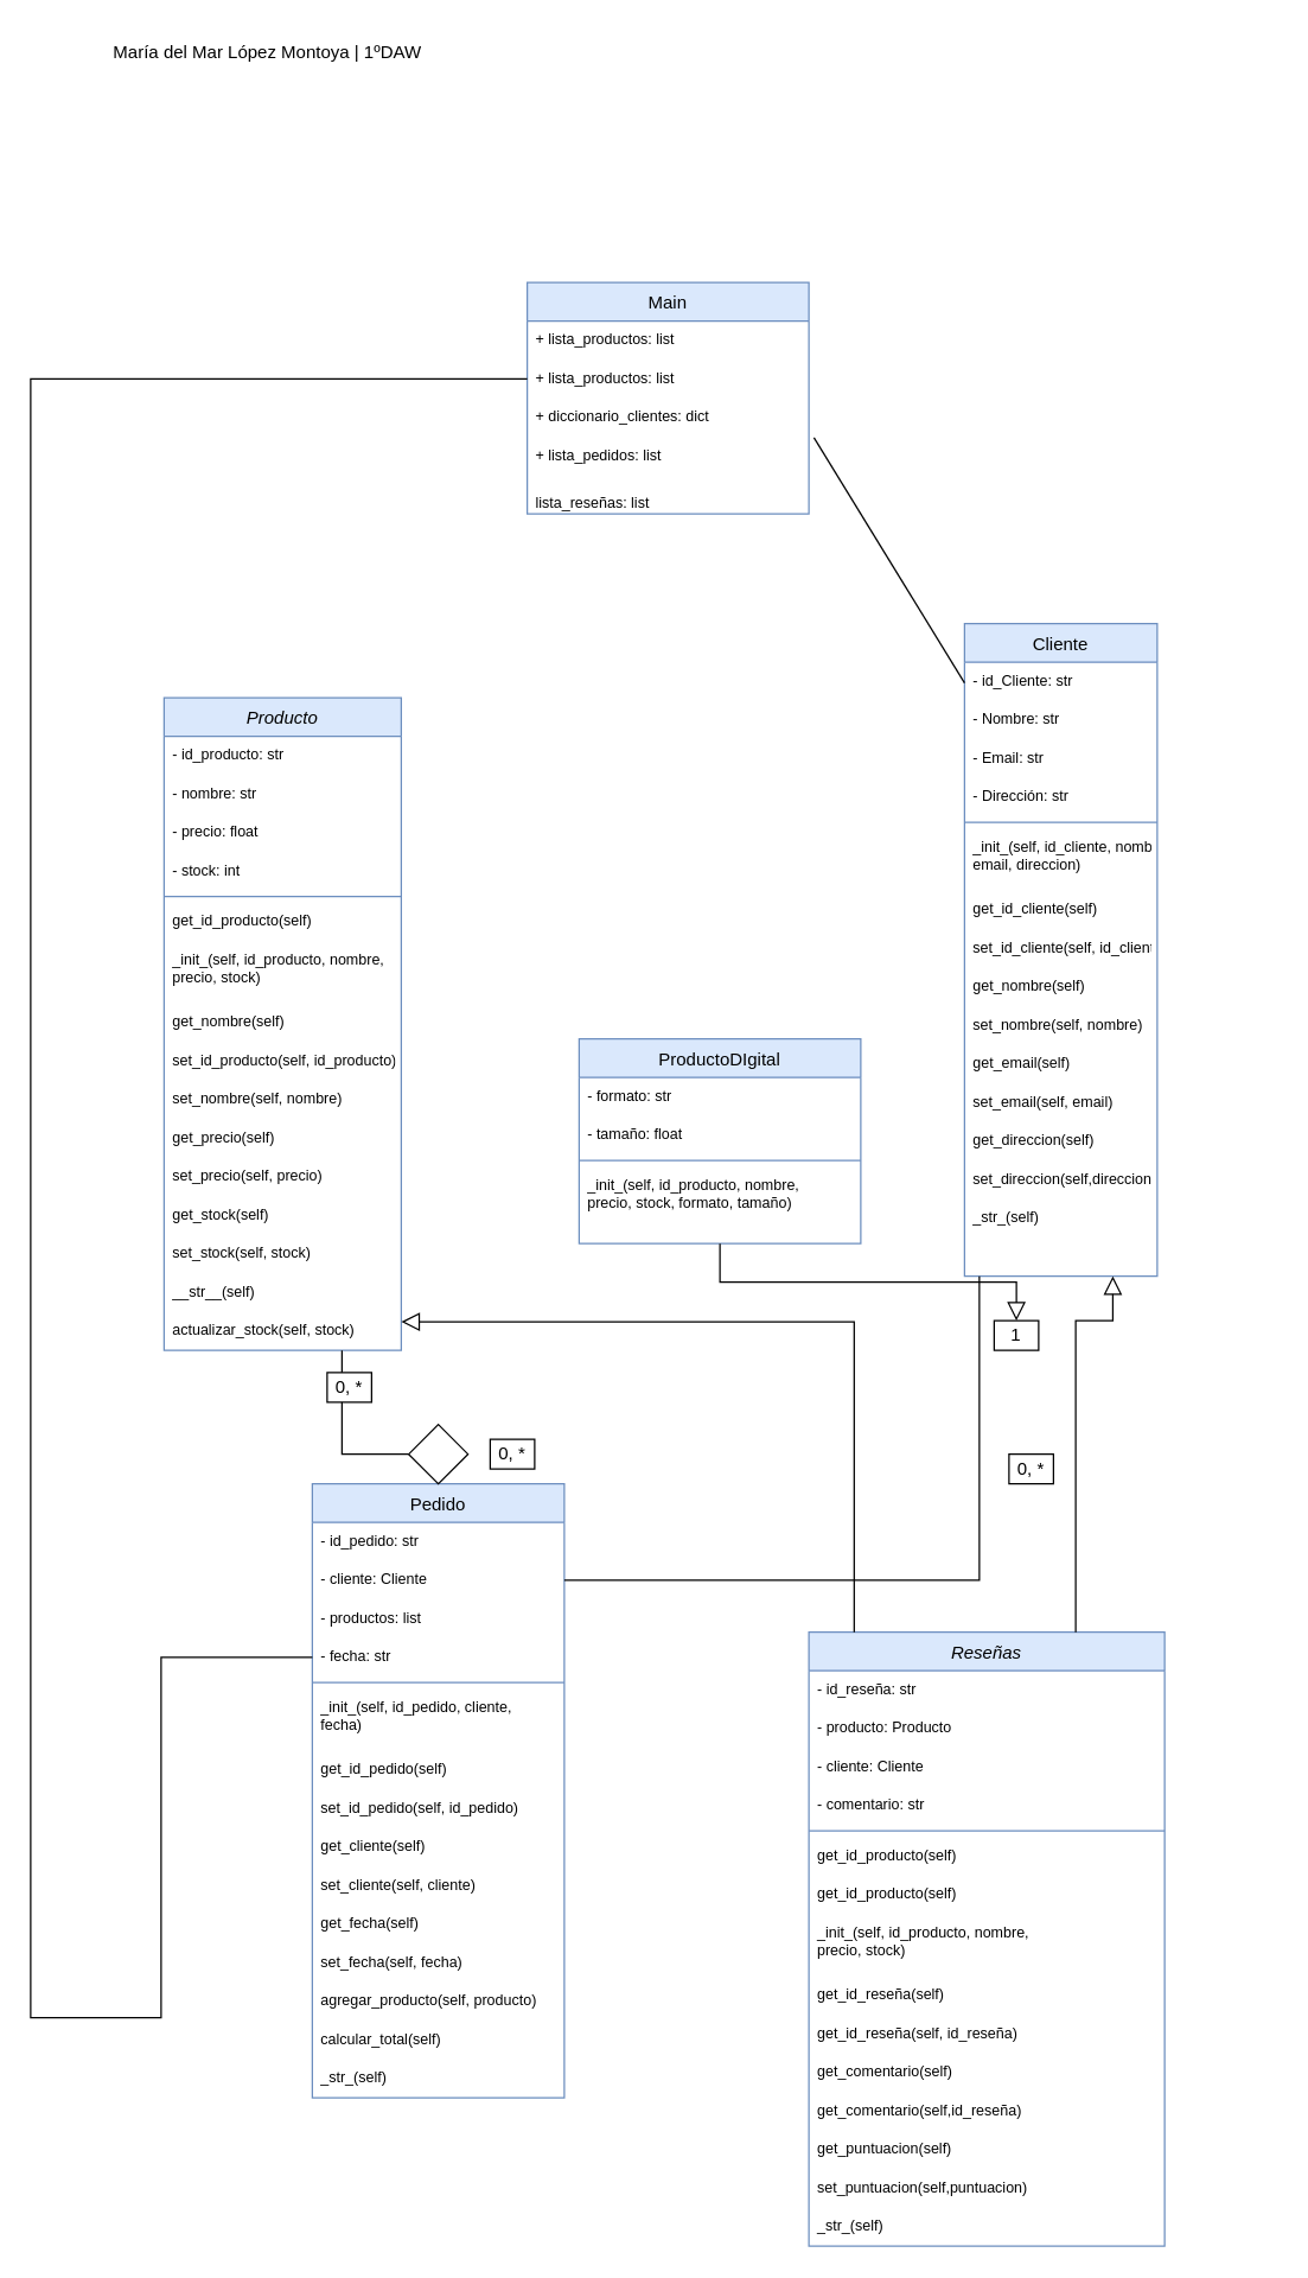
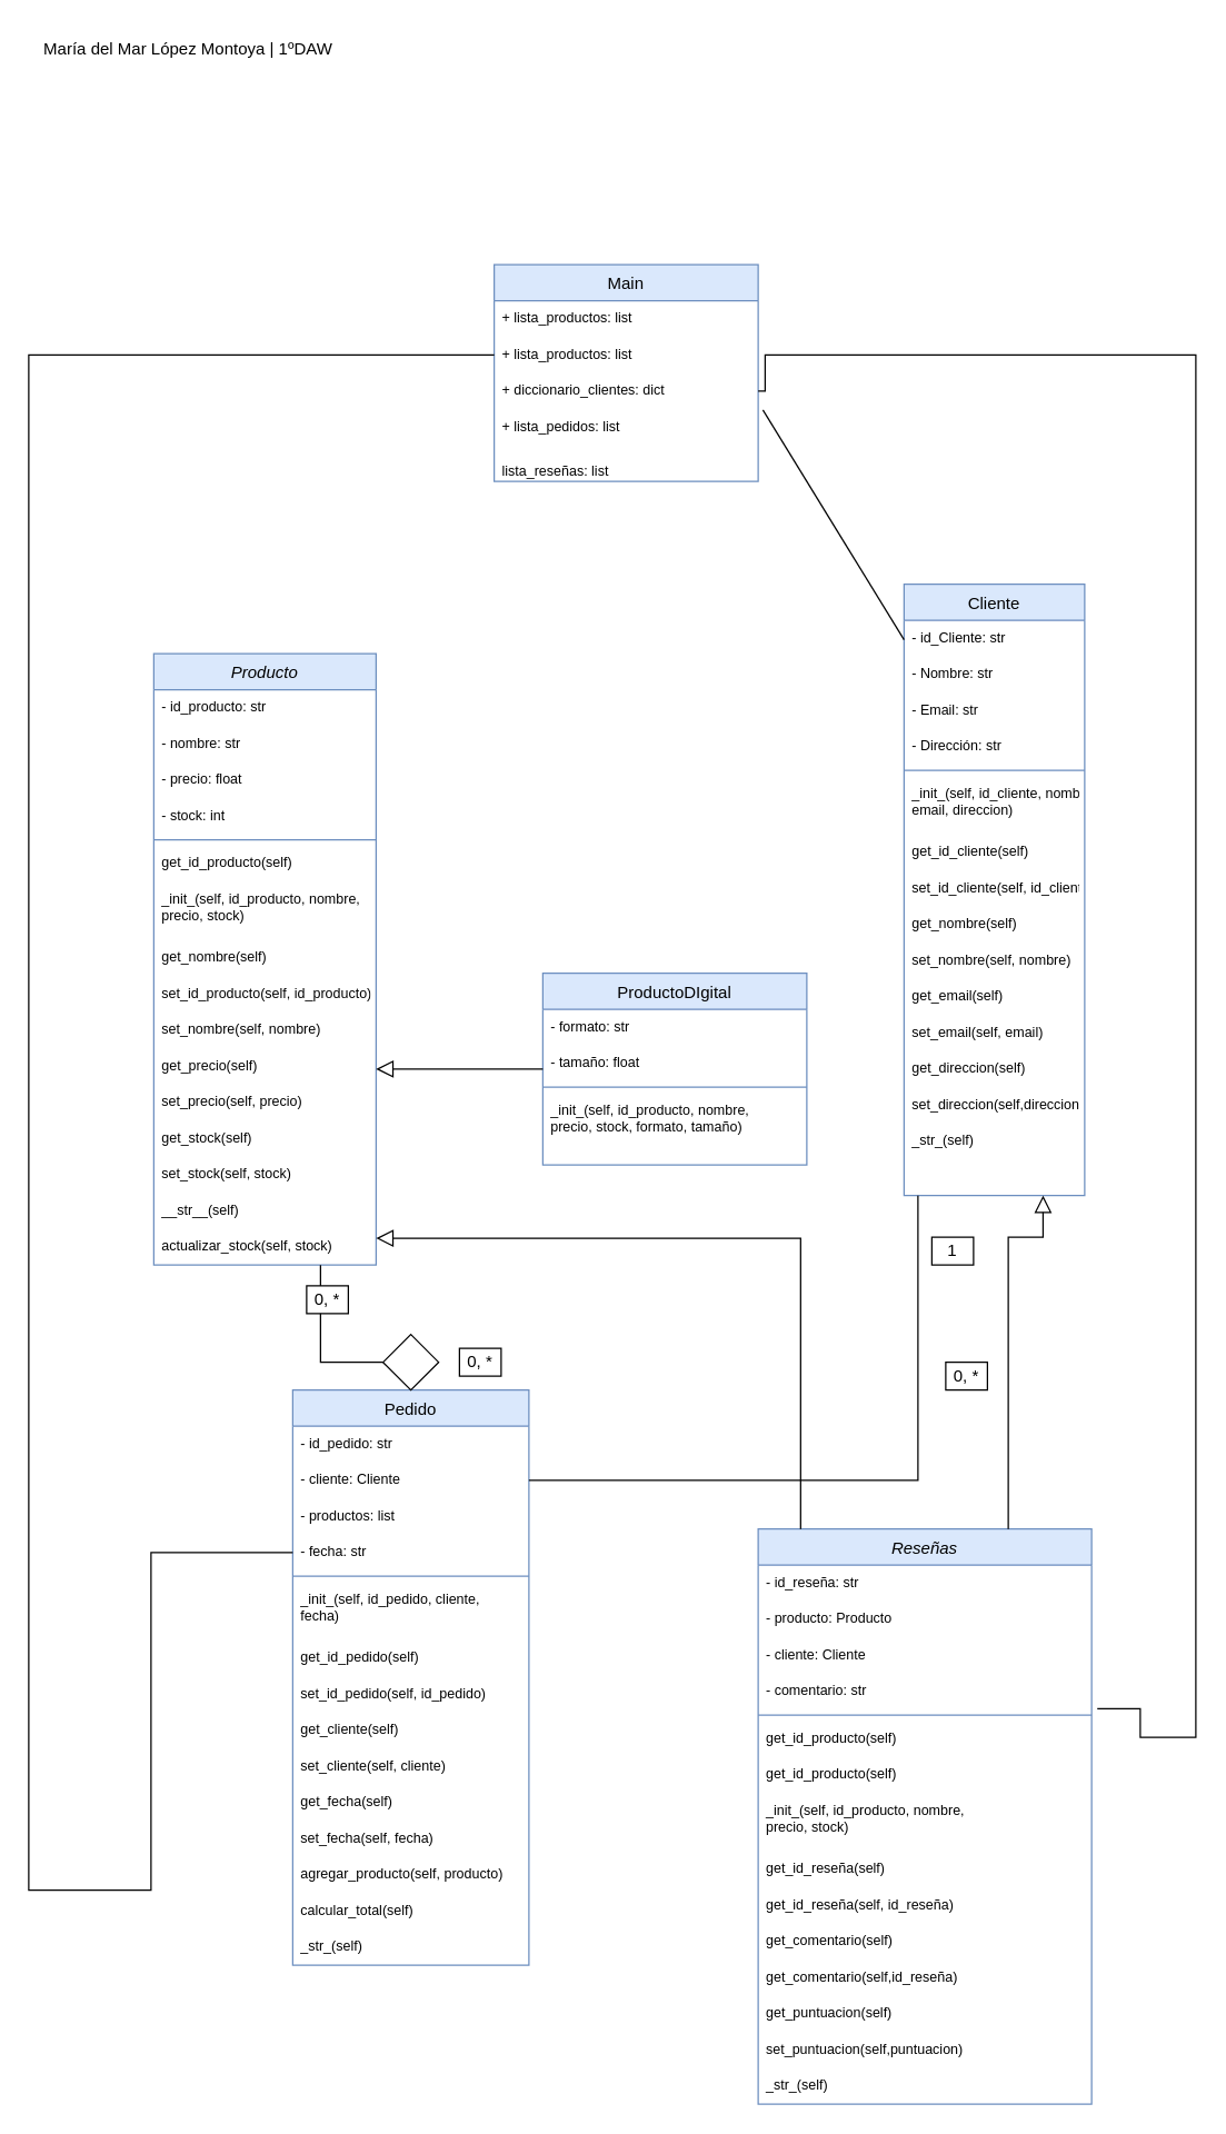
- <mxCell id="91" value="María del Mar López Montoya | 1ºDAW" style="text;html=1;align=center;verticalAlign=middle;whiteSpace=wrap;rounded=0;" parent="1" vertex="1"><mxGeometry y="20" width="240" height="30" as="geometry" x="60" /></mxCell>
+ <mxCell id="91" value="María del Mar López Montoya | 1ºDAW" style="text;html=1;align=center;verticalAlign=middle;whiteSpace=wrap;rounded=0;" parent="1" vertex="1"><mxGeometry x="15" y="20" width="240" height="30" as="geometry" /></mxCell>
+ <mxCell id="89" style="edgeStyle=orthogonalEdgeStyle;rounded=0;orthogonalLoop=1;jettySize=auto;html=1;entryX=1.017;entryY=0.977;entryDx=0;entryDy=0;entryPerimeter=0;endArrow=none;startFill=0;" parent="1" source="85" target="68" edge="1"><mxGeometry relative="1" as="geometry"><Array as="points"><mxPoint x="550" y="281" /><mxPoint x="550" y="255" /><mxPoint x="860" y="255" /><mxPoint x="860" y="1250" /><mxPoint x="820" y="1250" /><mxPoint x="820" y="1229" /></Array></mxGeometry></mxCell>
- <mxCell id="24" value="" style="endArrow=block;endSize=10;endFill=0;shadow=0;strokeWidth=1;rounded=0;curved=0;edgeStyle=elbowEdgeStyle;elbow=vertical;" parent="1" source="19" target="63" edge="1"><mxGeometry width="160" relative="1" as="geometry"><mxPoint x="260" y="553" as="sourcePoint" /><mxPoint x="260" y="553" as="targetPoint" /></mxGeometry></mxCell>
+ <mxCell id="24" value="" style="endArrow=block;endSize=10;endFill=0;shadow=0;strokeWidth=1;rounded=0;curved=0;edgeStyle=elbowEdgeStyle;elbow=vertical;" parent="1" source="19" target="2" edge="1"><mxGeometry width="160" relative="1" as="geometry"><mxPoint x="260" y="553" as="sourcePoint" /><mxPoint x="260" y="553" as="targetPoint" /></mxGeometry></mxCell>
